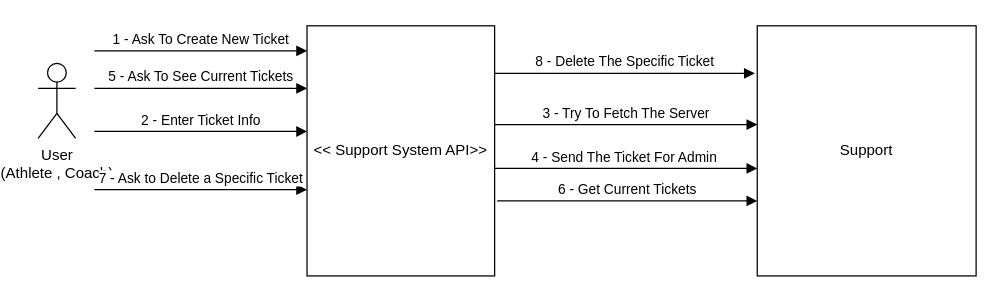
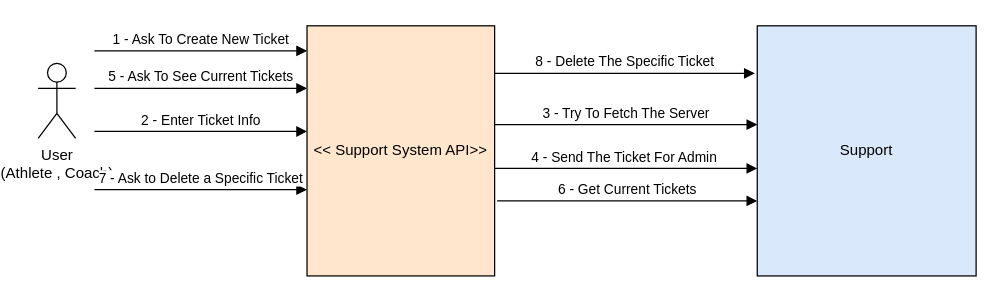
- <mxCell id="3" value="&amp;lt;&amp;lt; Support System API&amp;gt;&amp;gt;" style="rounded=0;whiteSpace=wrap;html=1;" vertex="1" parent="1"><mxGeometry x="235" y="20" width="150" height="200" as="geometry" /></mxCell>
+ <mxCell id="3" value="&amp;lt;&amp;lt; Support System API&amp;gt;&amp;gt;" style="rounded=0;whiteSpace=wrap;html=1;fillColor=#ffe6cc;" vertex="1" parent="1"><mxGeometry x="235" y="20" width="150" height="200" as="geometry" /></mxCell>
- <mxCell id="4" value="Support" style="rounded=0;whiteSpace=wrap;html=1;" vertex="1" parent="1"><mxGeometry x="595" y="20" width="175" height="200" as="geometry" /></mxCell>
+ <mxCell id="4" value="Support" style="rounded=0;whiteSpace=wrap;html=1;fillColor=#dae8fc;" vertex="1" parent="1"><mxGeometry x="595" y="20" width="175" height="200" as="geometry" /></mxCell>
